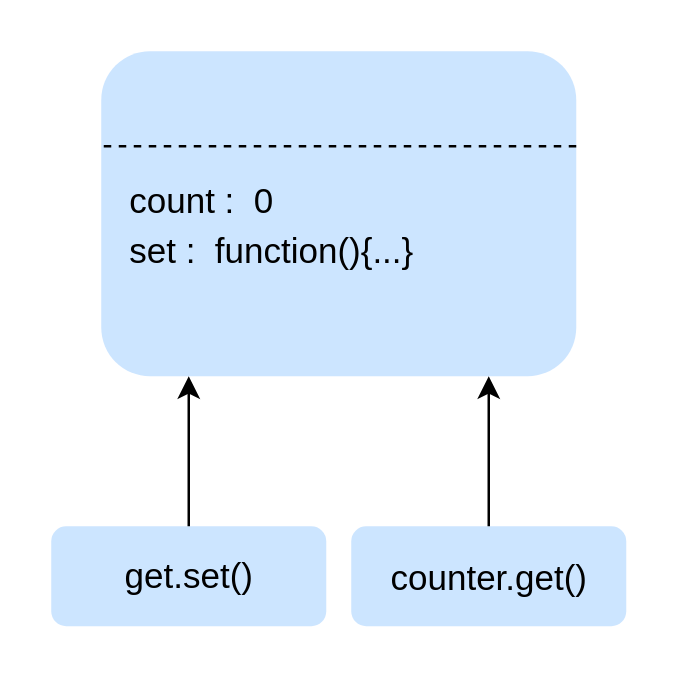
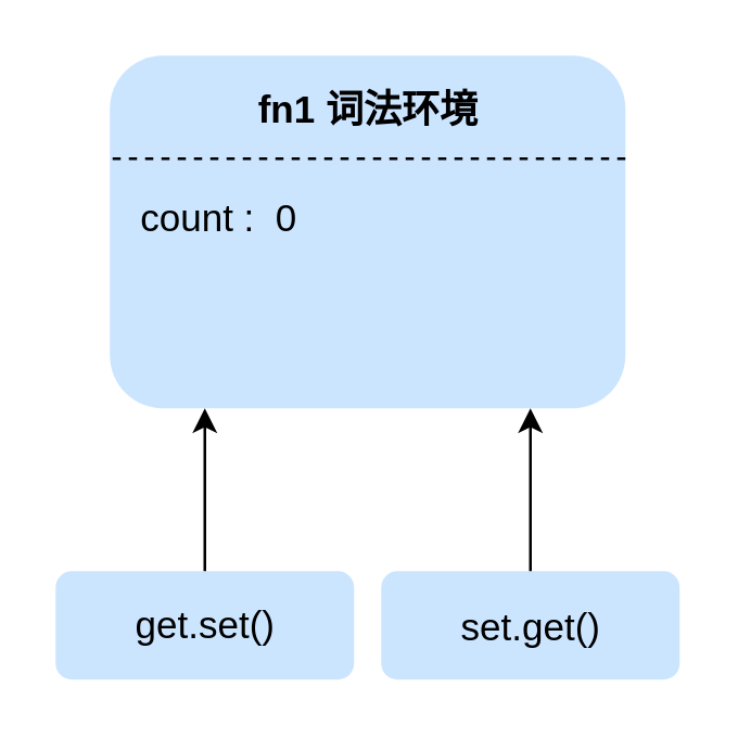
+ <mxCell id="3" value="fn1 词法环境" style="text;html=1;resizable=0;autosize=1;align=center;verticalAlign=middle;points=[];fillColor=none;strokeColor=none;rounded=0;fontSize=14;fontStyle=1" vertex="1" parent="1"><mxGeometry x="85" y="30" width="100" height="20" as="geometry" /></mxCell>
- <mxCell id="6" value="set :&amp;nbsp; function(){...}" style="text;html=1;resizable=0;autosize=1;align=center;verticalAlign=middle;points=[];fillColor=none;strokeColor=none;rounded=0;shadow=0;glass=0;fontSize=14;opacity=50;" vertex="1" parent="1"><mxGeometry x="43" y="90" width="130" height="20" as="geometry" /></mxCell>
- <mxCell id="11" value="counter.get()" style="text;html=1;resizable=0;autosize=1;align=center;verticalAlign=middle;points=[];fillColor=none;strokeColor=none;rounded=0;shadow=0;glass=0;fontSize=14;opacity=50;" vertex="1" parent="1"><mxGeometry x="151" y="220" width="88" height="21" as="geometry" /></mxCell>
+ <mxCell id="11" value="set.get()" style="text;html=1;resizable=0;autosize=1;align=center;verticalAlign=middle;points=[];fillColor=none;strokeColor=none;rounded=0;shadow=0;glass=0;fontSize=14;opacity=50;" vertex="1" parent="1"><mxGeometry x="151" y="220" width="88" height="21" as="geometry" /></mxCell>
